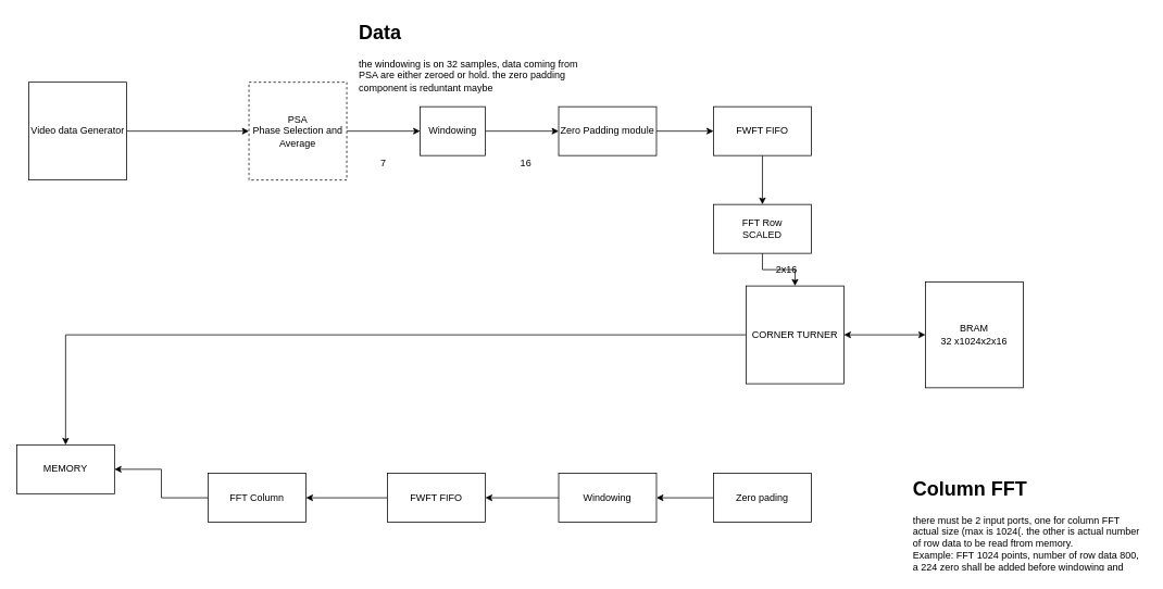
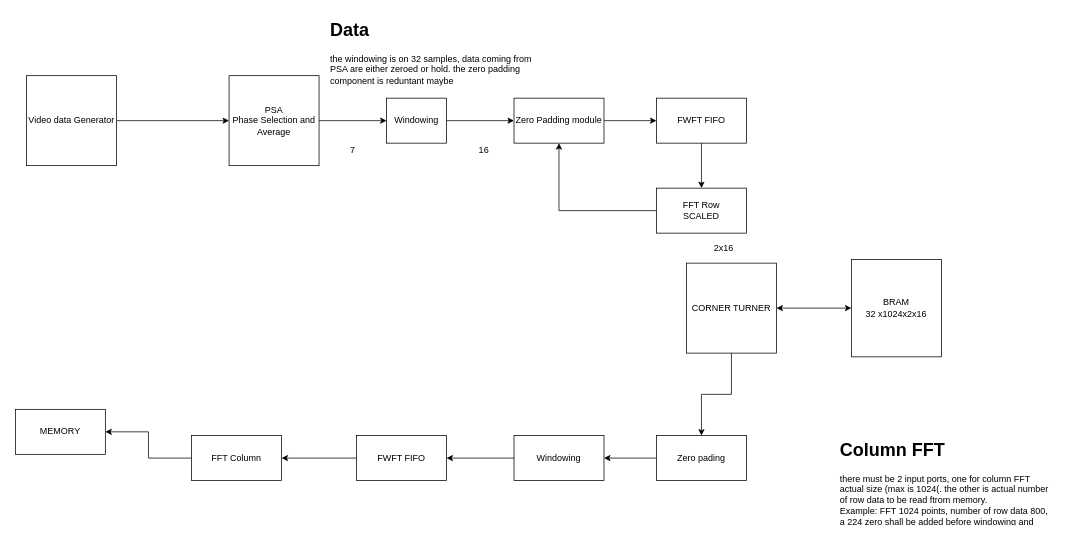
- <mxCell id="3" value="PSA&lt;br&gt;Phase Selection and Average" style="rounded=0;whiteSpace=wrap;html=1;dashed=1;" vertex="1" parent="1"><mxGeometry x="305" y="100" width="120" height="120" as="geometry" /></mxCell>
+ <mxCell id="3" value="PSA&lt;br&gt;Phase Selection and Average" style="rounded=0;whiteSpace=wrap;html=1;" vertex="1" parent="1"><mxGeometry x="305" y="100" width="120" height="120" as="geometry" /></mxCell>
- <mxCell id="10" style="edgeStyle=orthogonalEdgeStyle;rounded=0;orthogonalLoop=1;jettySize=auto;html=1;entryX=0.5;entryY=0;entryDx=0;entryDy=0;" edge="1" parent="1" source="11" target="14"><mxGeometry relative="1" as="geometry" /></mxCell>
+ <mxCell id="10" style="edgeStyle=orthogonalEdgeStyle;rounded=0;orthogonalLoop=1;jettySize=auto;html=1;" edge="1" parent="1" source="11" target="9"><mxGeometry relative="1" as="geometry" /></mxCell>
- <mxCell id="12" style="edgeStyle=orthogonalEdgeStyle;rounded=0;orthogonalLoop=1;jettySize=auto;html=1;" edge="1" parent="1" source="14" target="31"><mxGeometry relative="1" as="geometry" /></mxCell>
+ <mxCell id="12" style="edgeStyle=orthogonalEdgeStyle;rounded=0;orthogonalLoop=1;jettySize=auto;html=1;entryX=0.5;entryY=0;entryDx=0;entryDy=0;" edge="1" parent="1" source="14" target="17"><mxGeometry relative="1" as="geometry" /></mxCell>
